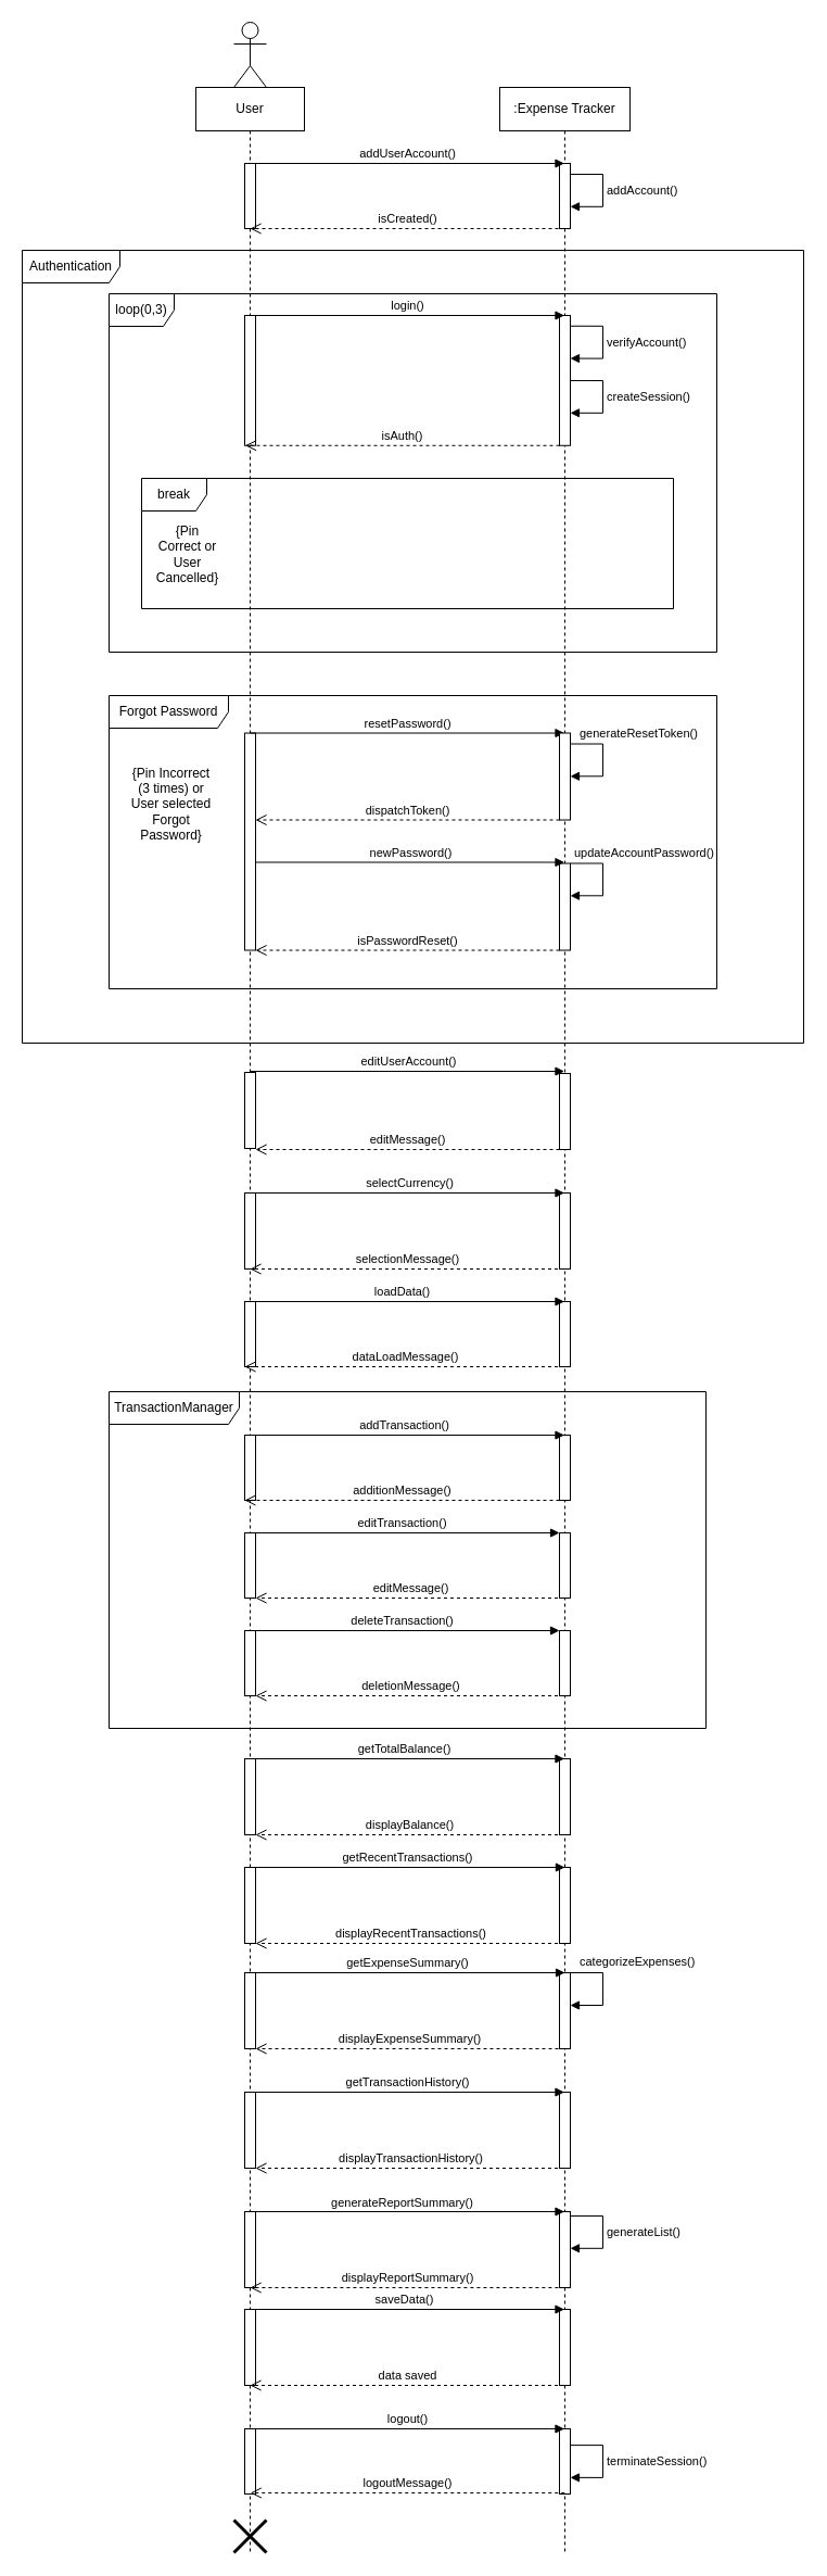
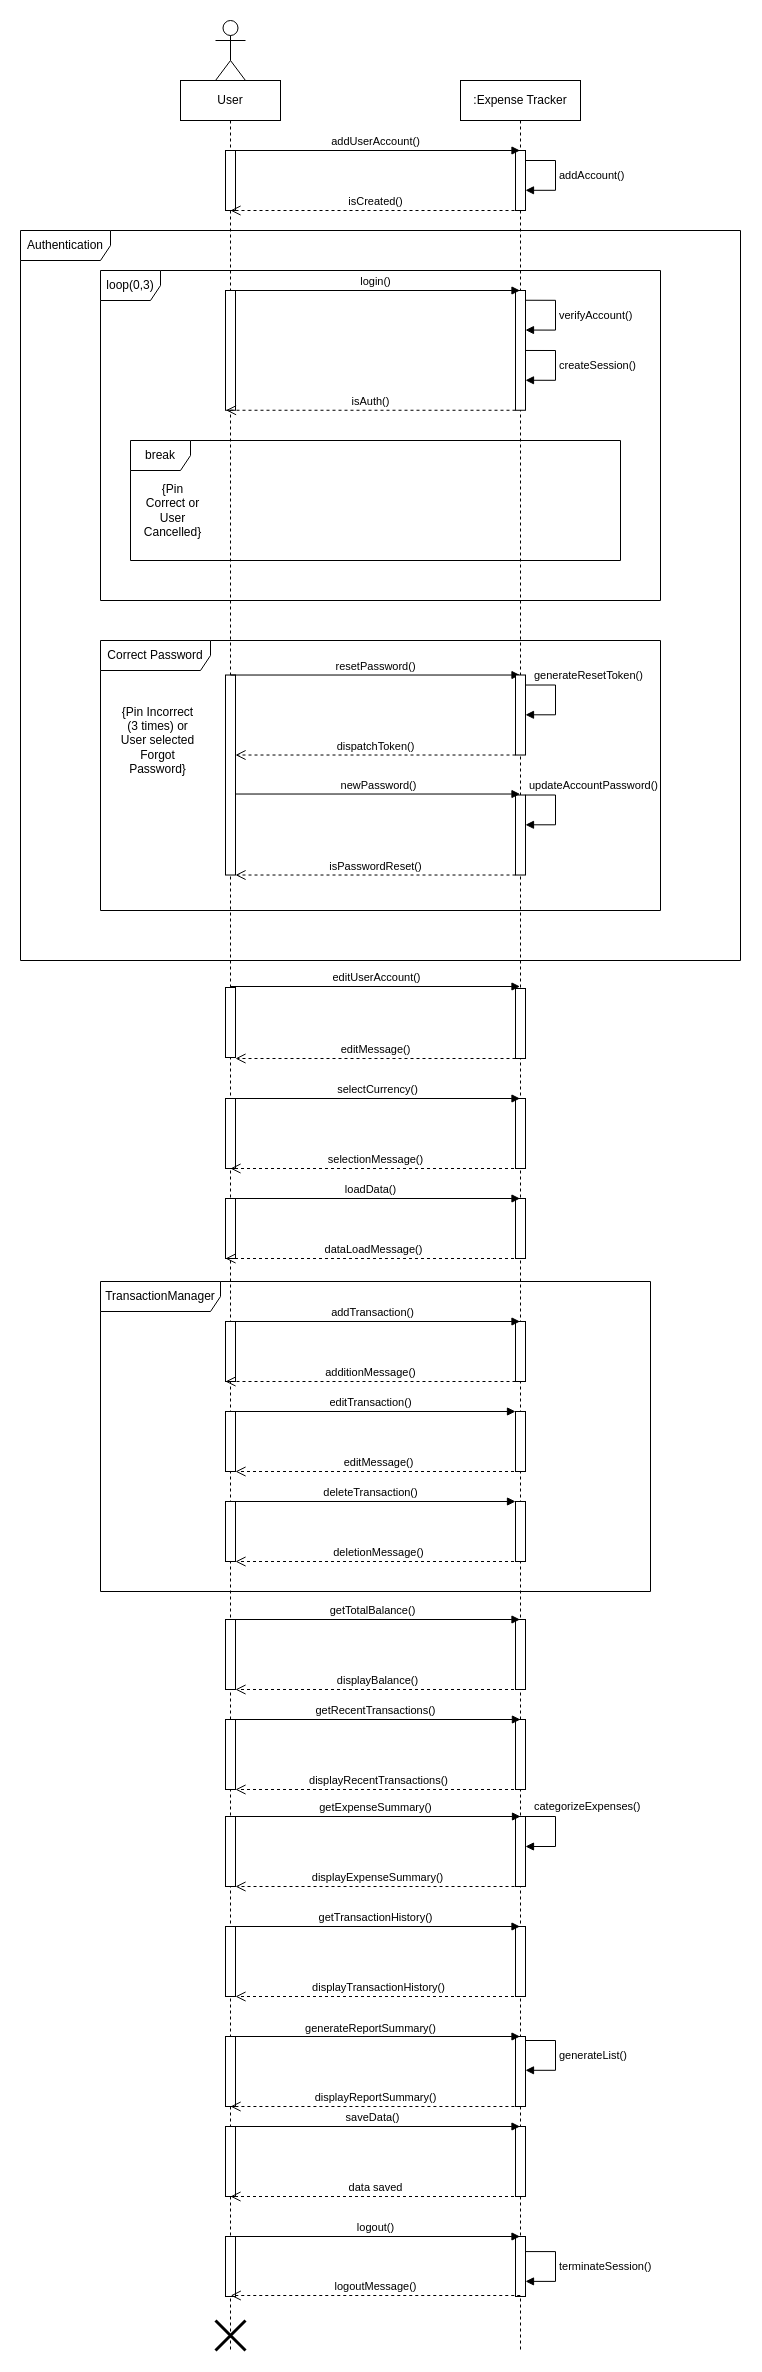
- <mxCell id="81" value="Forgot Password" style="shape=umlFrame;whiteSpace=wrap;html=1;pointerEvents=0;width=110;height=30;" parent="1" vertex="1"><mxGeometry x="100" y="640" width="560" height="270" as="geometry" /></mxCell>
+ <mxCell id="81" value="Correct Password" style="shape=umlFrame;whiteSpace=wrap;html=1;pointerEvents=0;width=110;height=30;" parent="1" vertex="1"><mxGeometry x="100" y="640" width="560" height="270" as="geometry" /></mxCell>
